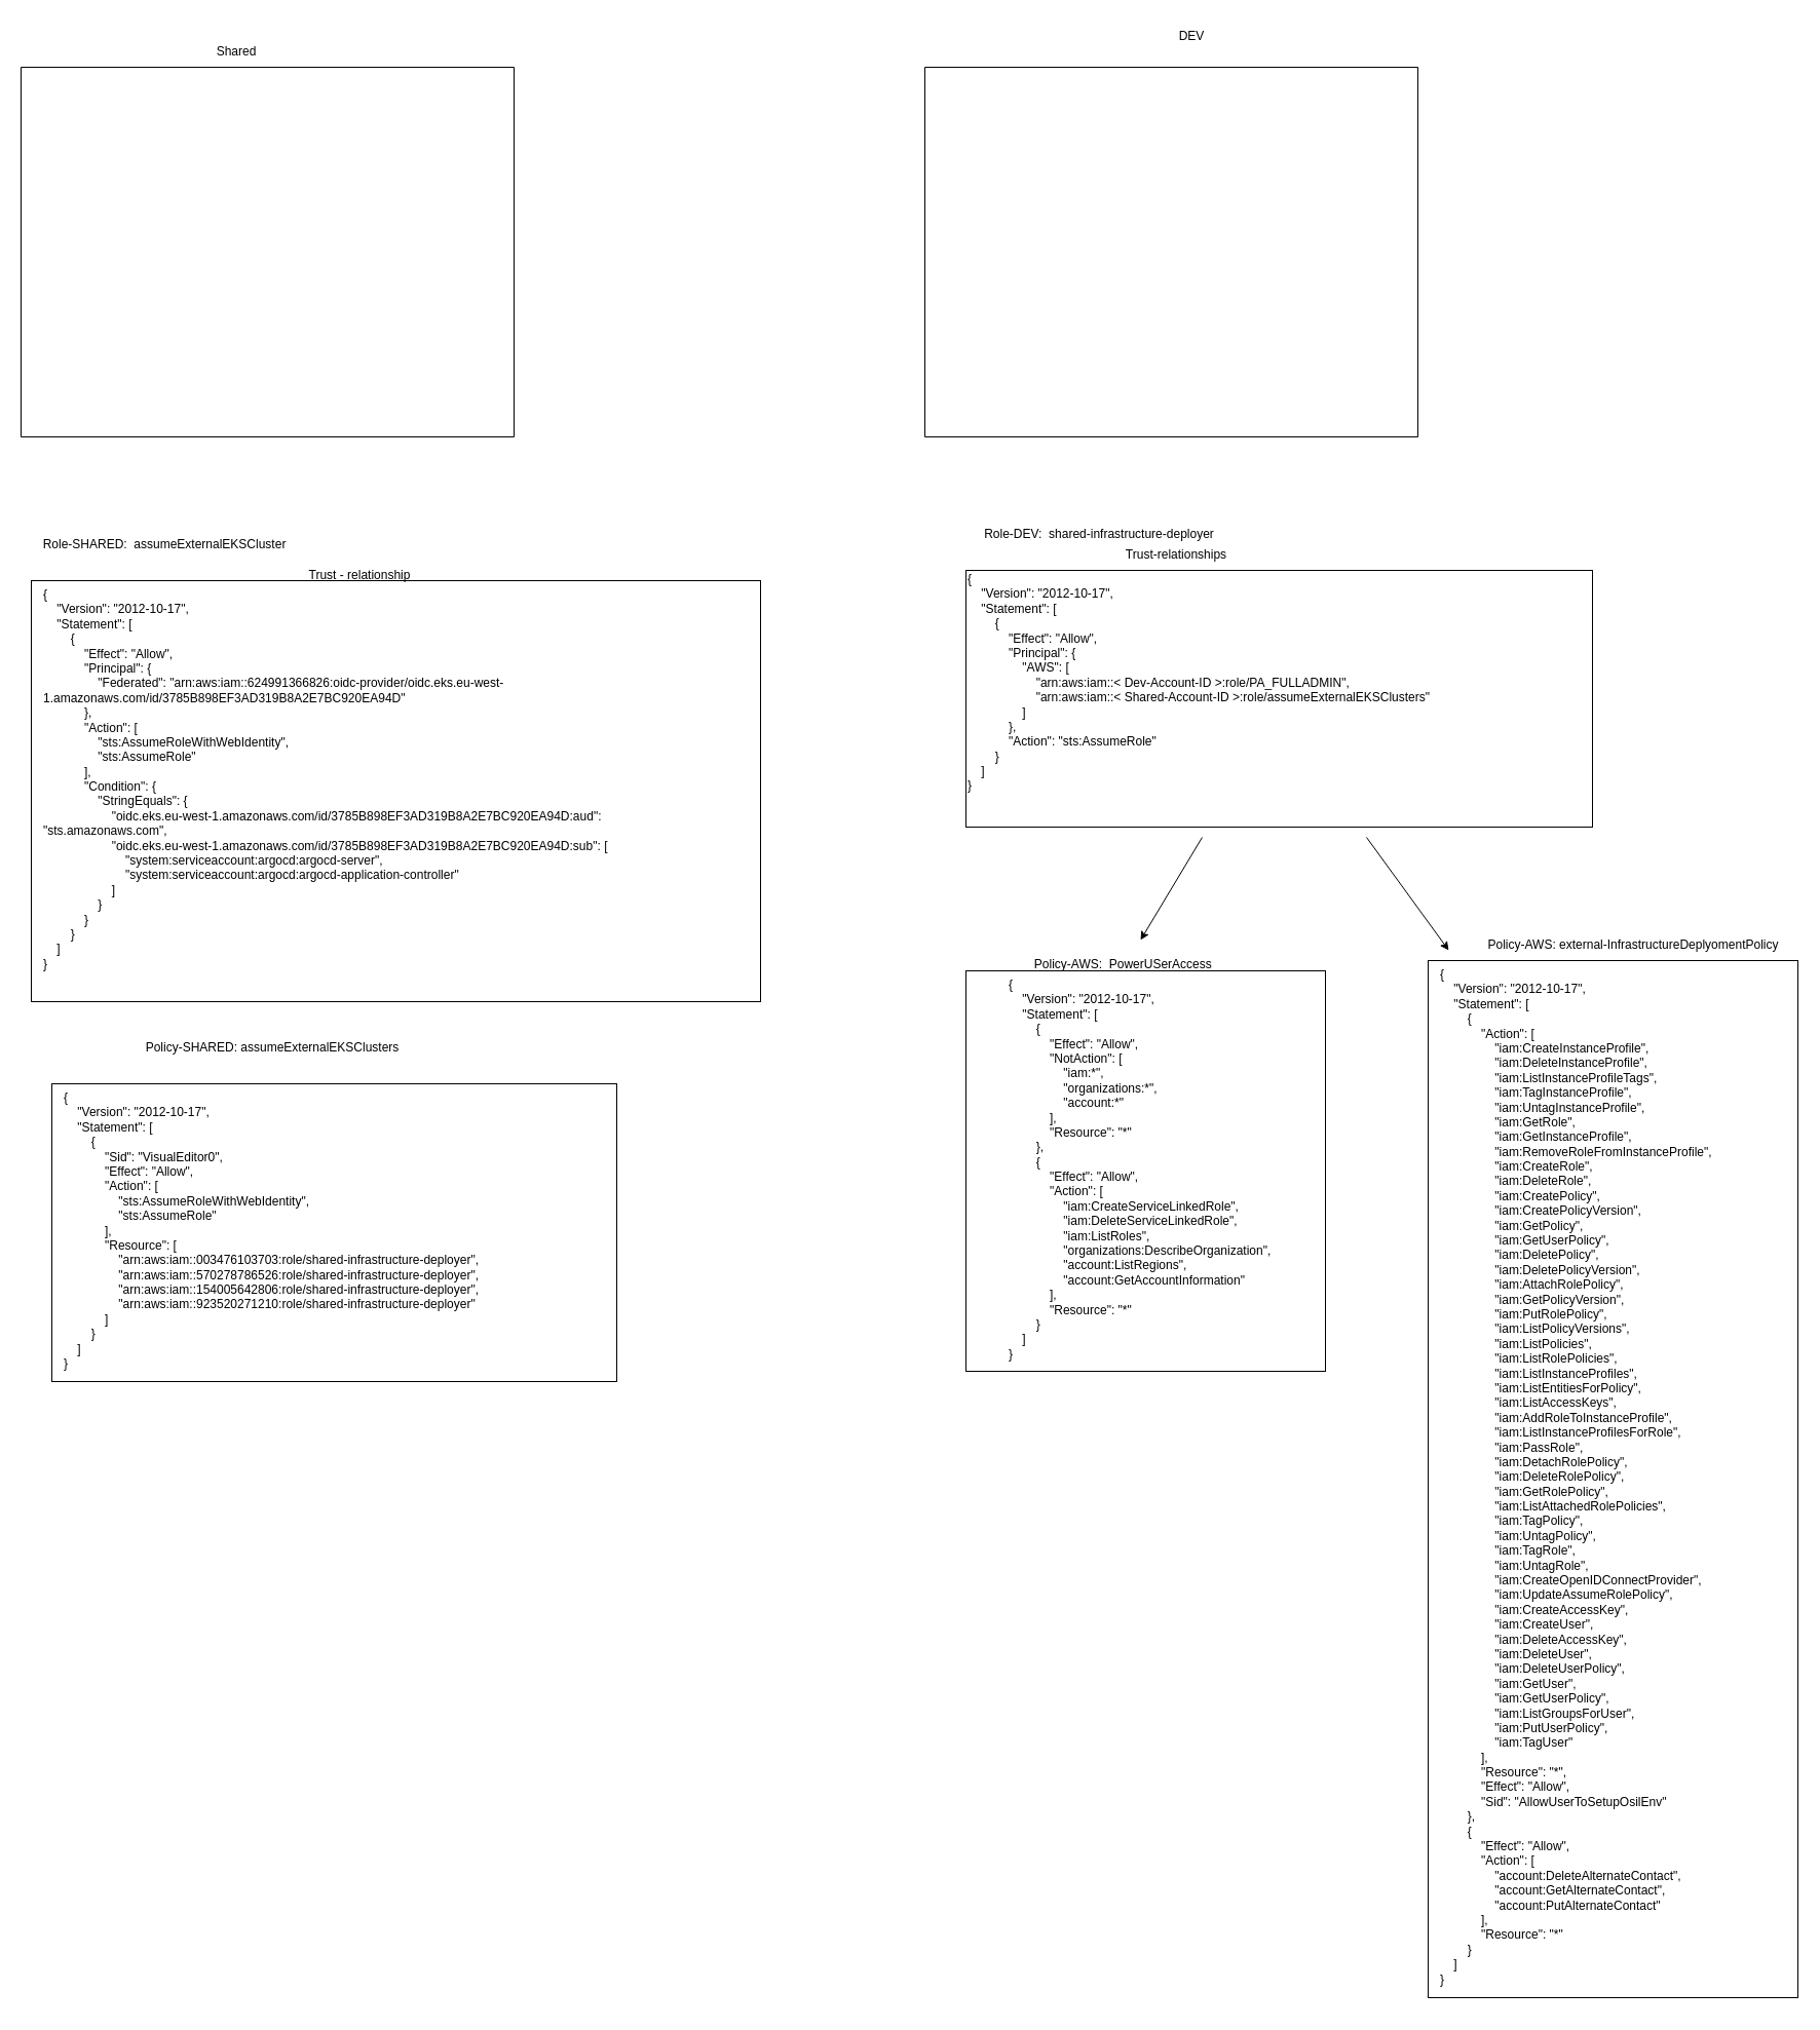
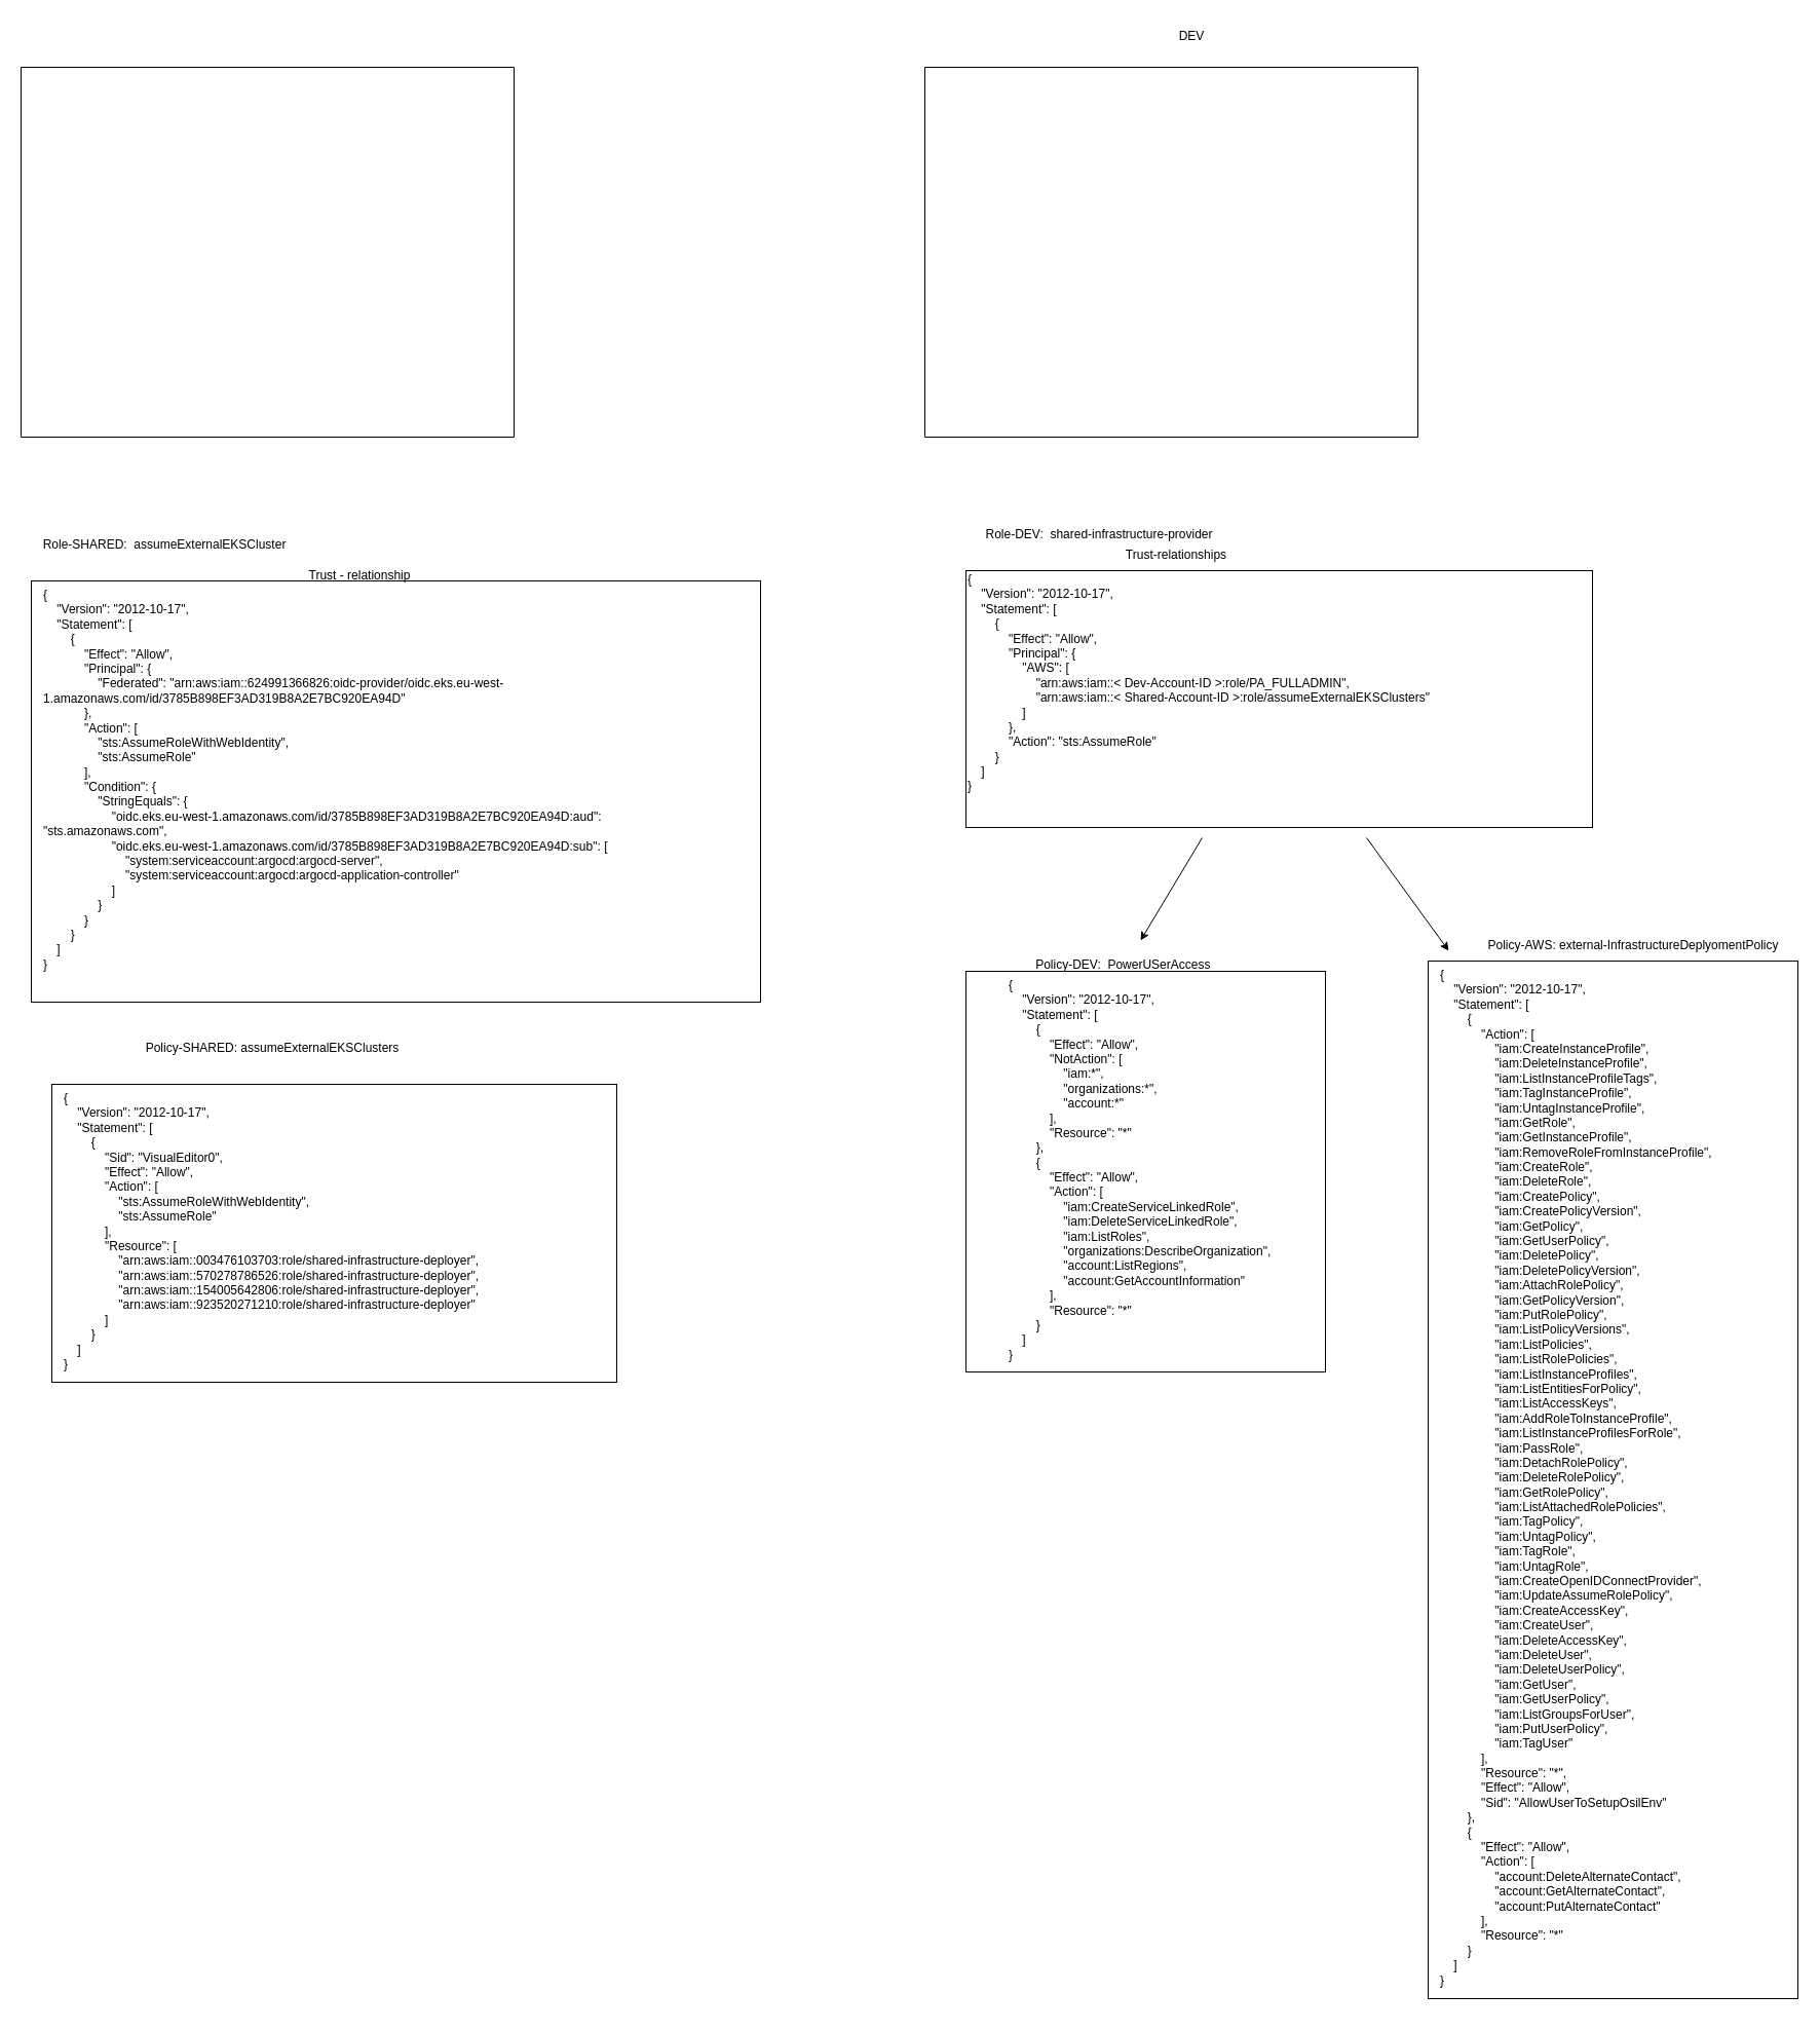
- <mxCell id="8" value="Shared" style="text;html=1;strokeColor=none;fillColor=none;align=center;verticalAlign=middle;whiteSpace=wrap;rounded=0;" parent="1" vertex="1"><mxGeometry x="200" y="35" width="60" height="30" as="geometry" /></mxCell>
- <mxCell id="15" value="Role-DEV:&amp;nbsp; shared-infrastructure-deployer" style="text;html=1;strokeColor=none;fillColor=none;align=center;verticalAlign=middle;whiteSpace=wrap;rounded=0;" vertex="1" parent="1"><mxGeometry x="940" y="505" width="260" height="30" as="geometry" /></mxCell>
+ <mxCell id="15" value="Role-DEV:&amp;nbsp; shared-infrastructure-provider" style="text;html=1;strokeColor=none;fillColor=none;align=center;verticalAlign=middle;whiteSpace=wrap;rounded=0;" vertex="1" parent="1"><mxGeometry x="940" y="505" width="260" height="30" as="geometry" /></mxCell>
- <mxCell id="10" value="Policy-AWS:&amp;nbsp; PowerUSerAccess&amp;nbsp;" style="text;html=1;strokeColor=none;fillColor=none;align=center;verticalAlign=middle;whiteSpace=wrap;rounded=0;" parent="1" vertex="1"><mxGeometry x="1000" y="924" width="190" height="30" as="geometry" /></mxCell>
+ <mxCell id="10" value="Policy-DEV:&amp;nbsp; PowerUSerAccess&amp;nbsp;" style="text;html=1;strokeColor=none;fillColor=none;align=center;verticalAlign=middle;whiteSpace=wrap;rounded=0;" parent="1" vertex="1"><mxGeometry x="1000" y="924" width="190" height="30" as="geometry" /></mxCell>
